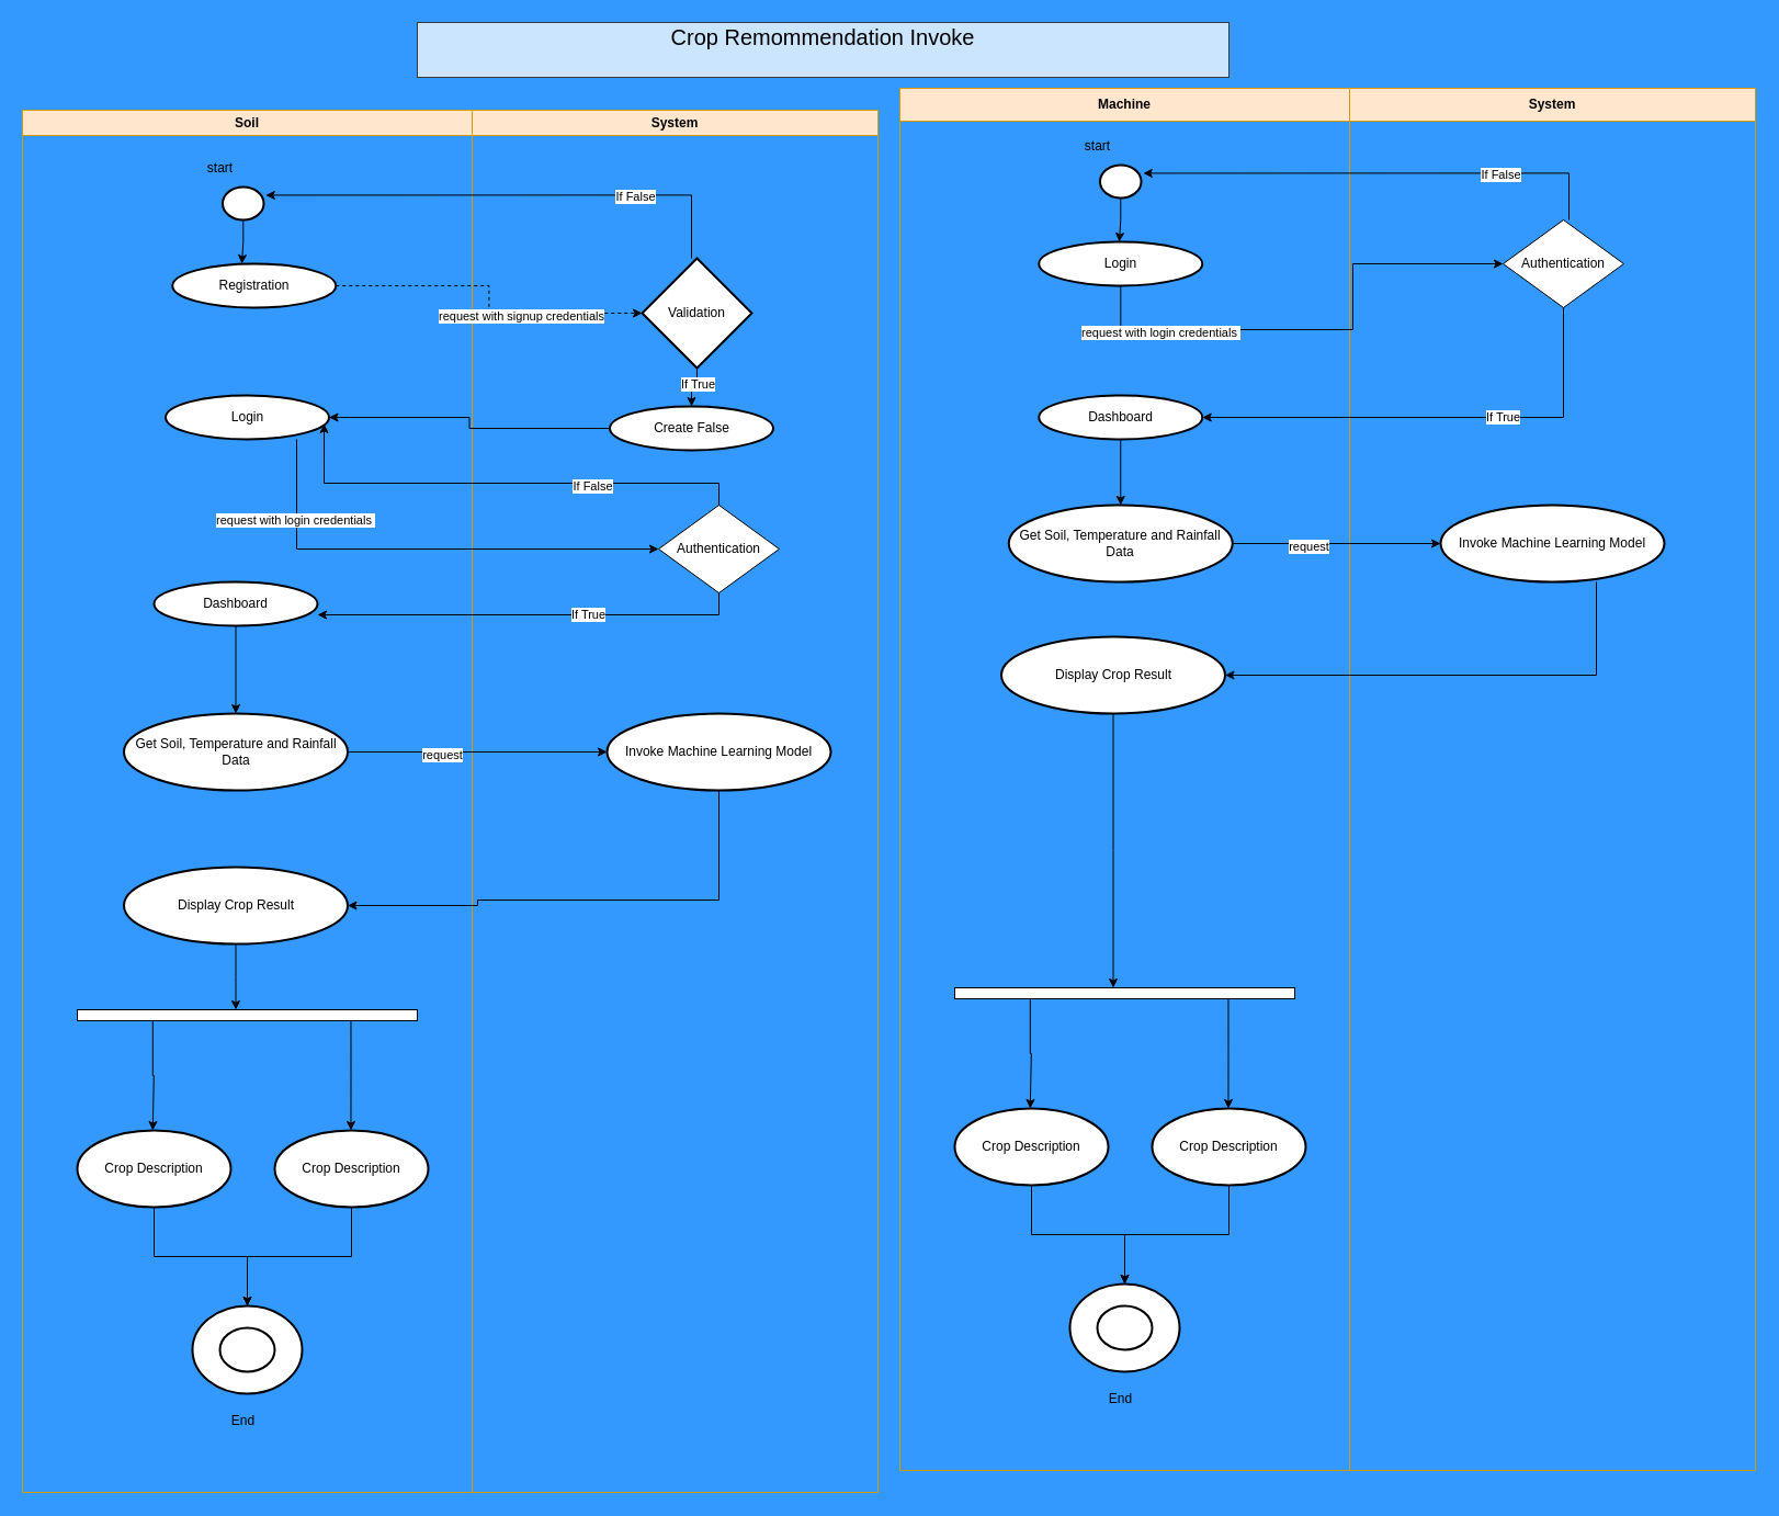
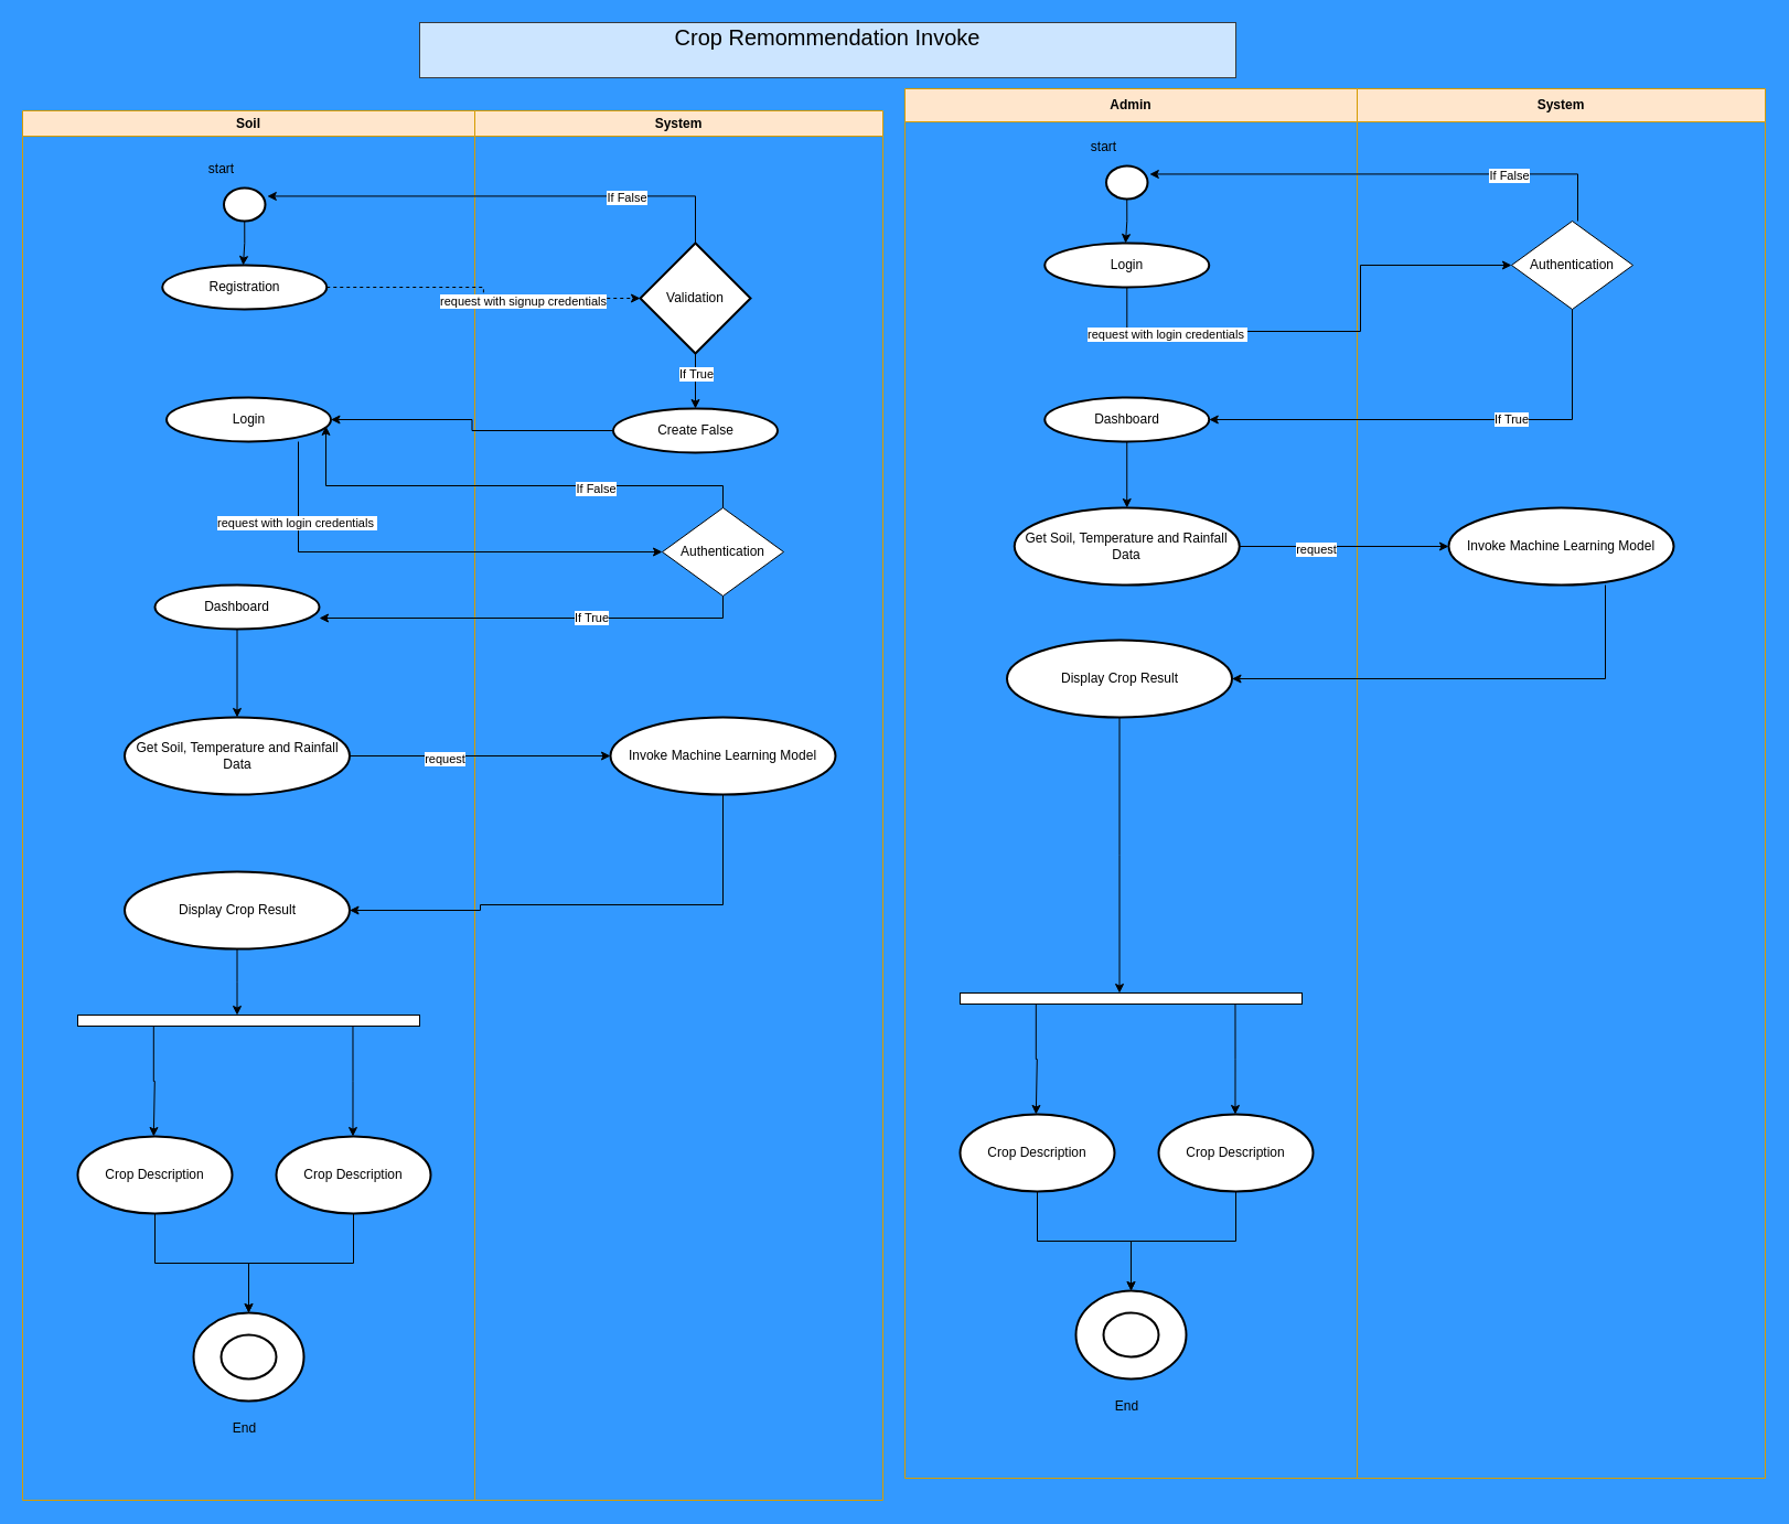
- <mxCell id="47" value="Machine" style="swimlane;whiteSpace=wrap;html=1;fillColor=#ffe6cc;strokeColor=#d79b00;startSize=30;" vertex="1" parent="1"><mxGeometry x="820" y="80" width="410" height="1260" as="geometry" /></mxCell>
+ <mxCell id="47" value="Admin" style="swimlane;whiteSpace=wrap;html=1;fillColor=#ffe6cc;strokeColor=#d79b00;startSize=30;" vertex="1" parent="1"><mxGeometry x="820" y="80" width="410" height="1260" as="geometry" /></mxCell>
- <mxCell id="12" value="Registration" style="strokeWidth=2;html=1;shape=mxgraph.flowchart.start_1;whiteSpace=wrap;" vertex="1" parent="9"><mxGeometry x="136.75" y="140" width="149" height="40" as="geometry" /></mxCell>
+ <mxCell id="12" value="Registration" style="strokeWidth=2;html=1;shape=mxgraph.flowchart.start_1;whiteSpace=wrap;" vertex="1" parent="9"><mxGeometry x="126.75" y="140" width="149" height="40" as="geometry" /></mxCell>
- <mxCell id="3" value="Validation" style="strokeWidth=2;html=1;shape=mxgraph.flowchart.decision;whiteSpace=wrap;" vertex="1" parent="2"><mxGeometry x="155" y="135" width="100" height="100" as="geometry" /></mxCell>
+ <mxCell id="3" value="Validation" style="strokeWidth=2;html=1;shape=mxgraph.flowchart.decision;whiteSpace=wrap;" vertex="1" parent="2"><mxGeometry x="150" y="120" width="100" height="100" as="geometry" /></mxCell>
